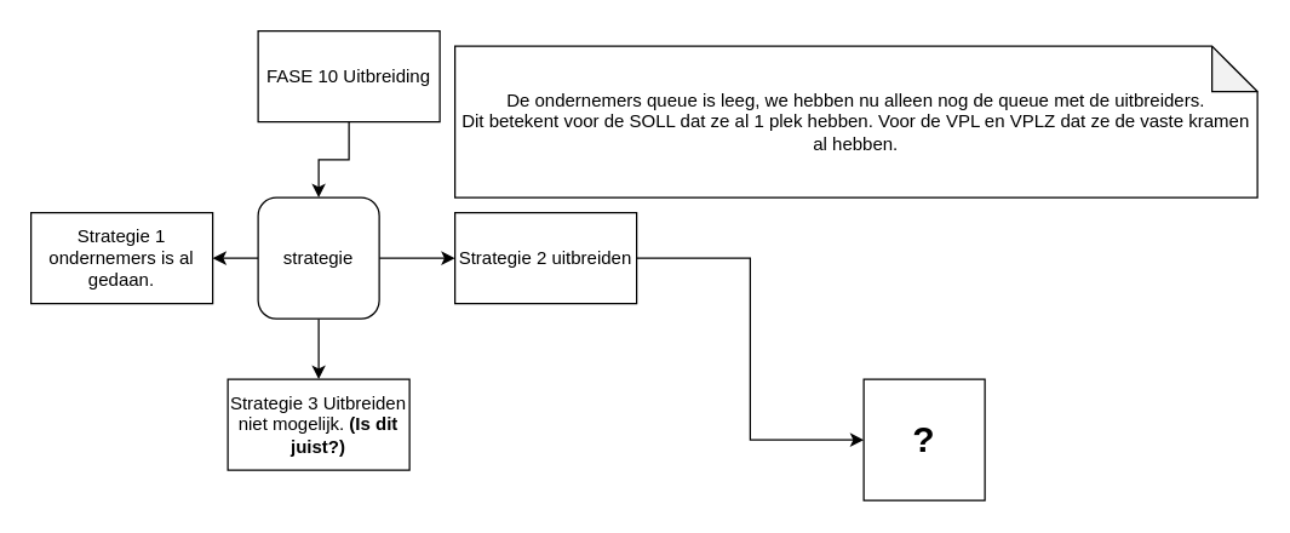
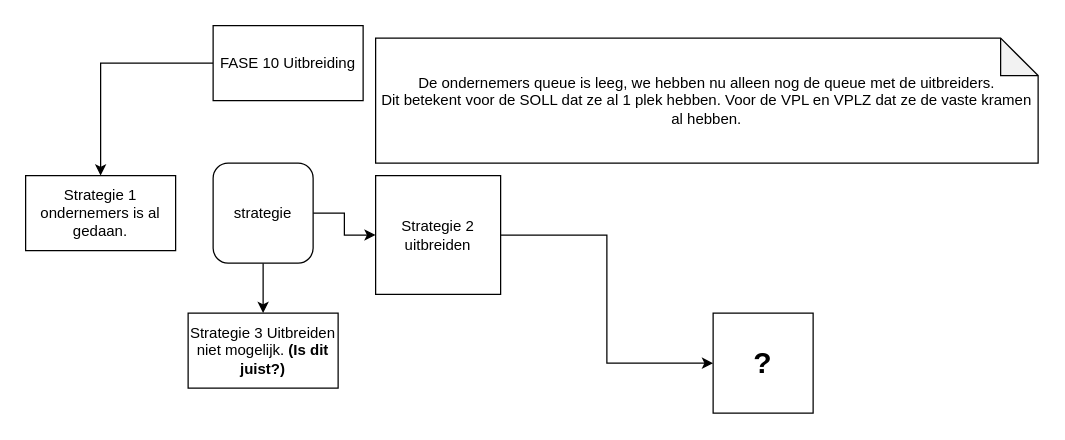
- <mxCell id="2" style="edgeStyle=orthogonalEdgeStyle;rounded=0;orthogonalLoop=1;jettySize=auto;html=1;entryX=0.5;entryY=0;entryDx=0;entryDy=0;" edge="1" parent="1" source="3" target="7"><mxGeometry relative="1" as="geometry" /></mxCell>
+ <mxCell id="2" style="edgeStyle=orthogonalEdgeStyle;rounded=0;orthogonalLoop=1;jettySize=auto;html=1;" edge="1" parent="1" source="3" target="8"><mxGeometry relative="1" as="geometry" /></mxCell>
- <mxCell id="4" style="edgeStyle=orthogonalEdgeStyle;rounded=0;orthogonalLoop=1;jettySize=auto;html=1;" edge="1" parent="1" source="7" target="8"><mxGeometry relative="1" as="geometry" /></mxCell>
- <mxCell id="10" value="Strategie 2 uitbreiden" style="rounded=0;whiteSpace=wrap;html=1;" vertex="1" parent="1"><mxGeometry x="300" y="140" width="120" height="60" as="geometry" /></mxCell>
+ <mxCell id="10" value="Strategie 2 uitbreiden" style="rounded=0;whiteSpace=wrap;html=1;" vertex="1" parent="1"><mxGeometry x="300" y="140" width="100" height="95" as="geometry" /></mxCell>
